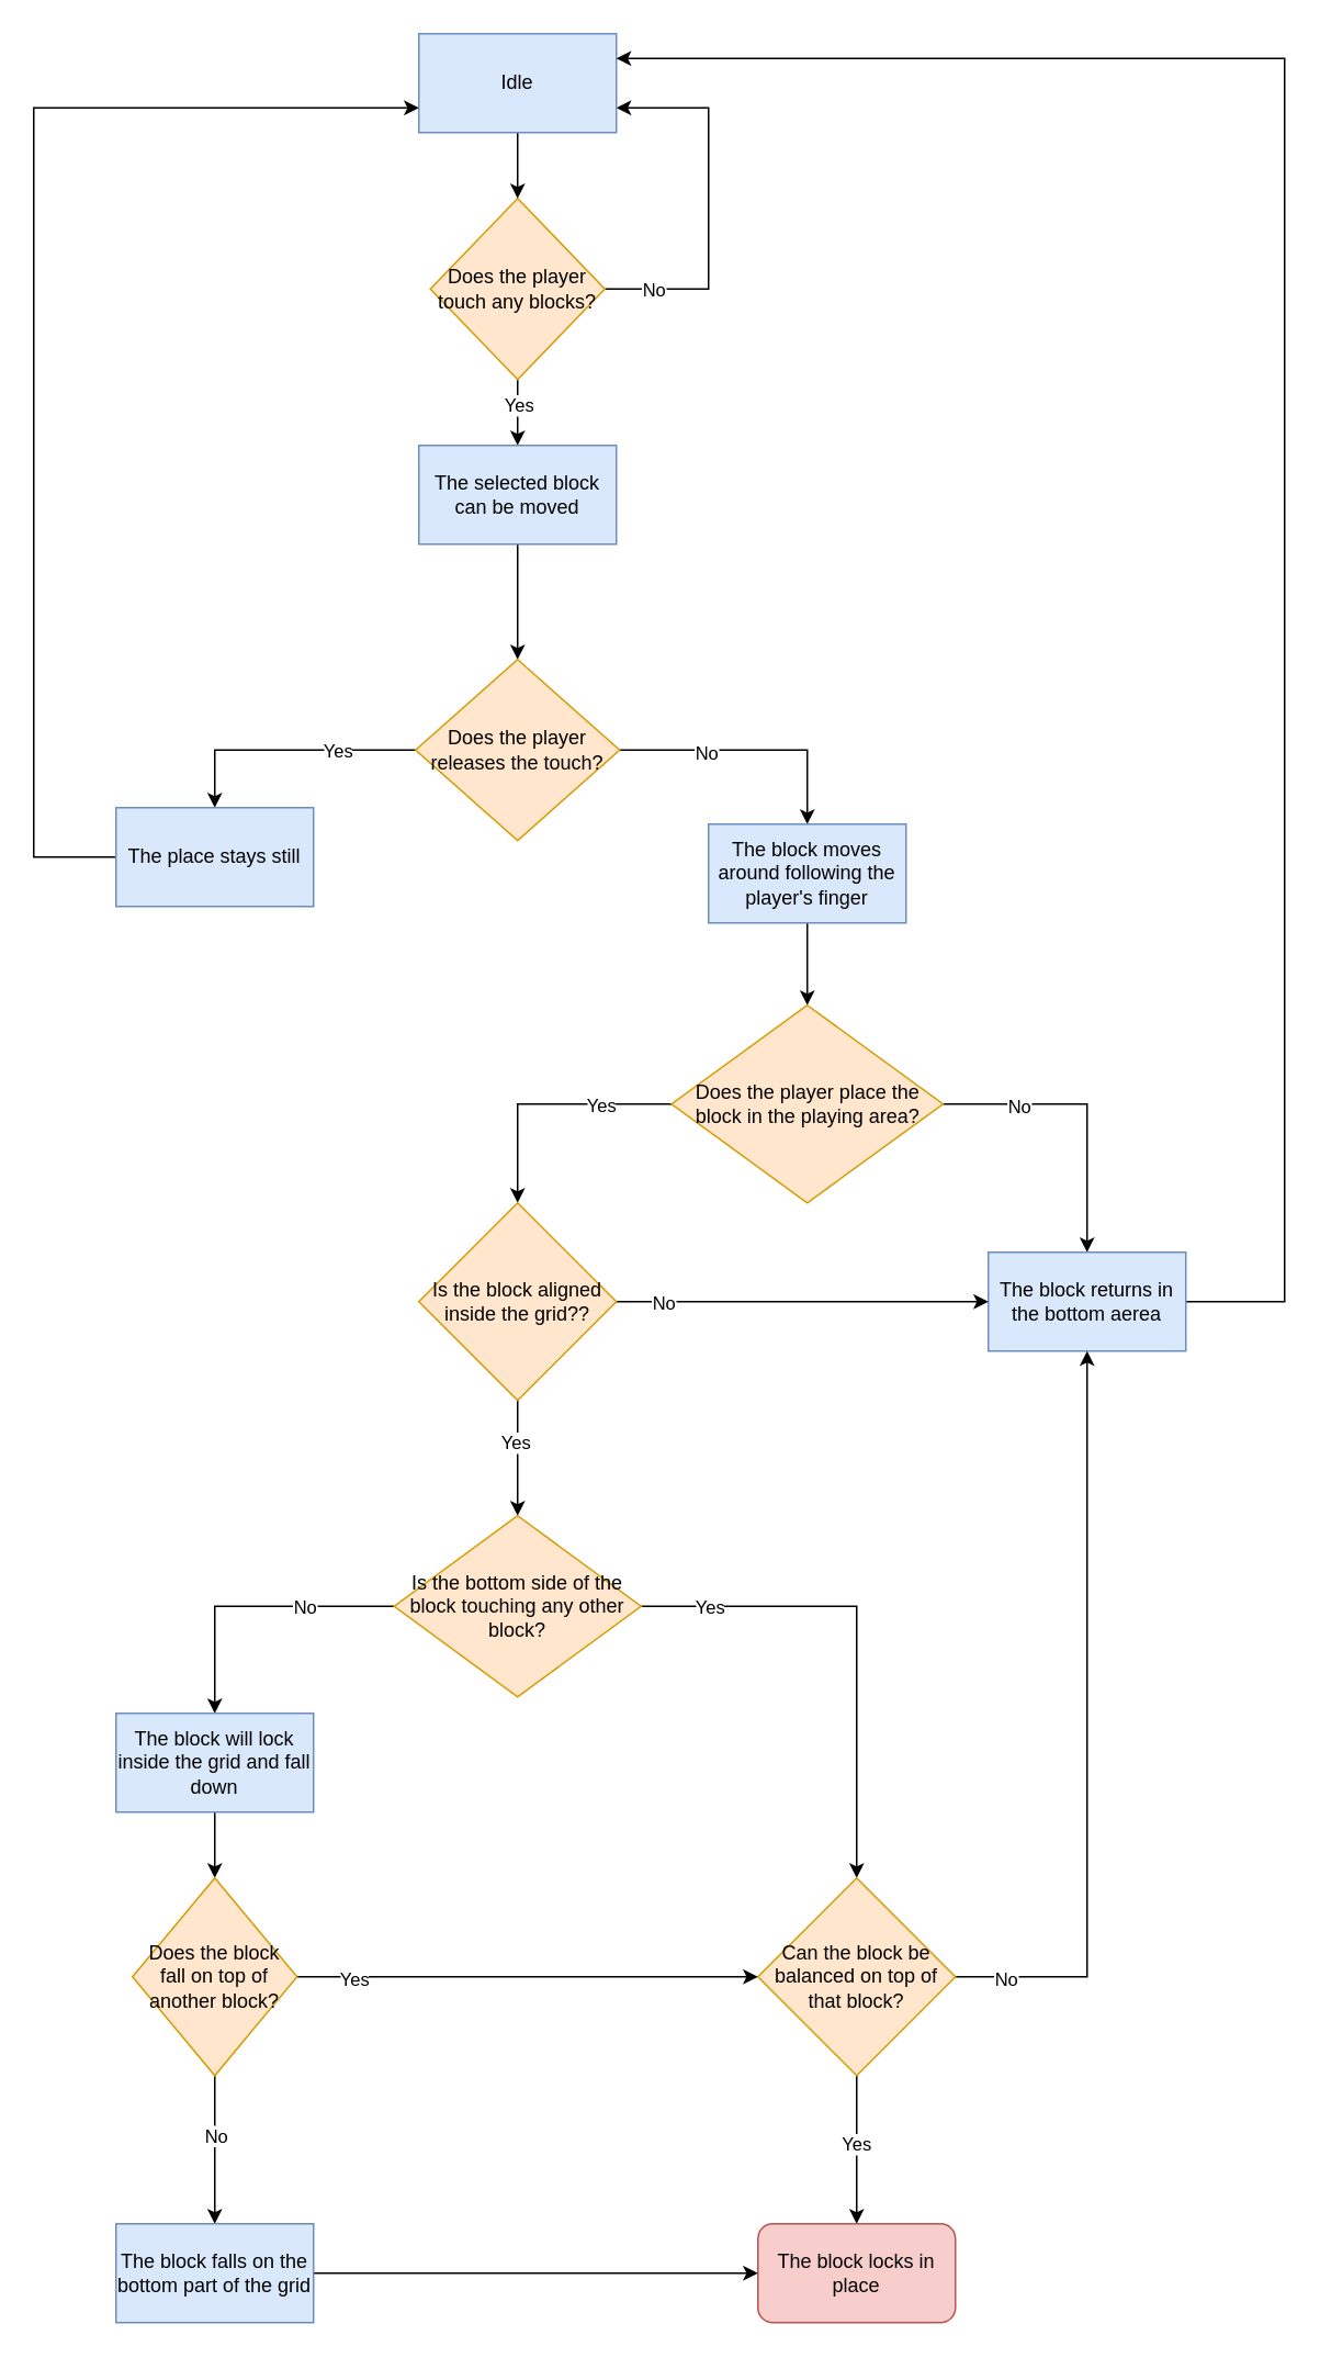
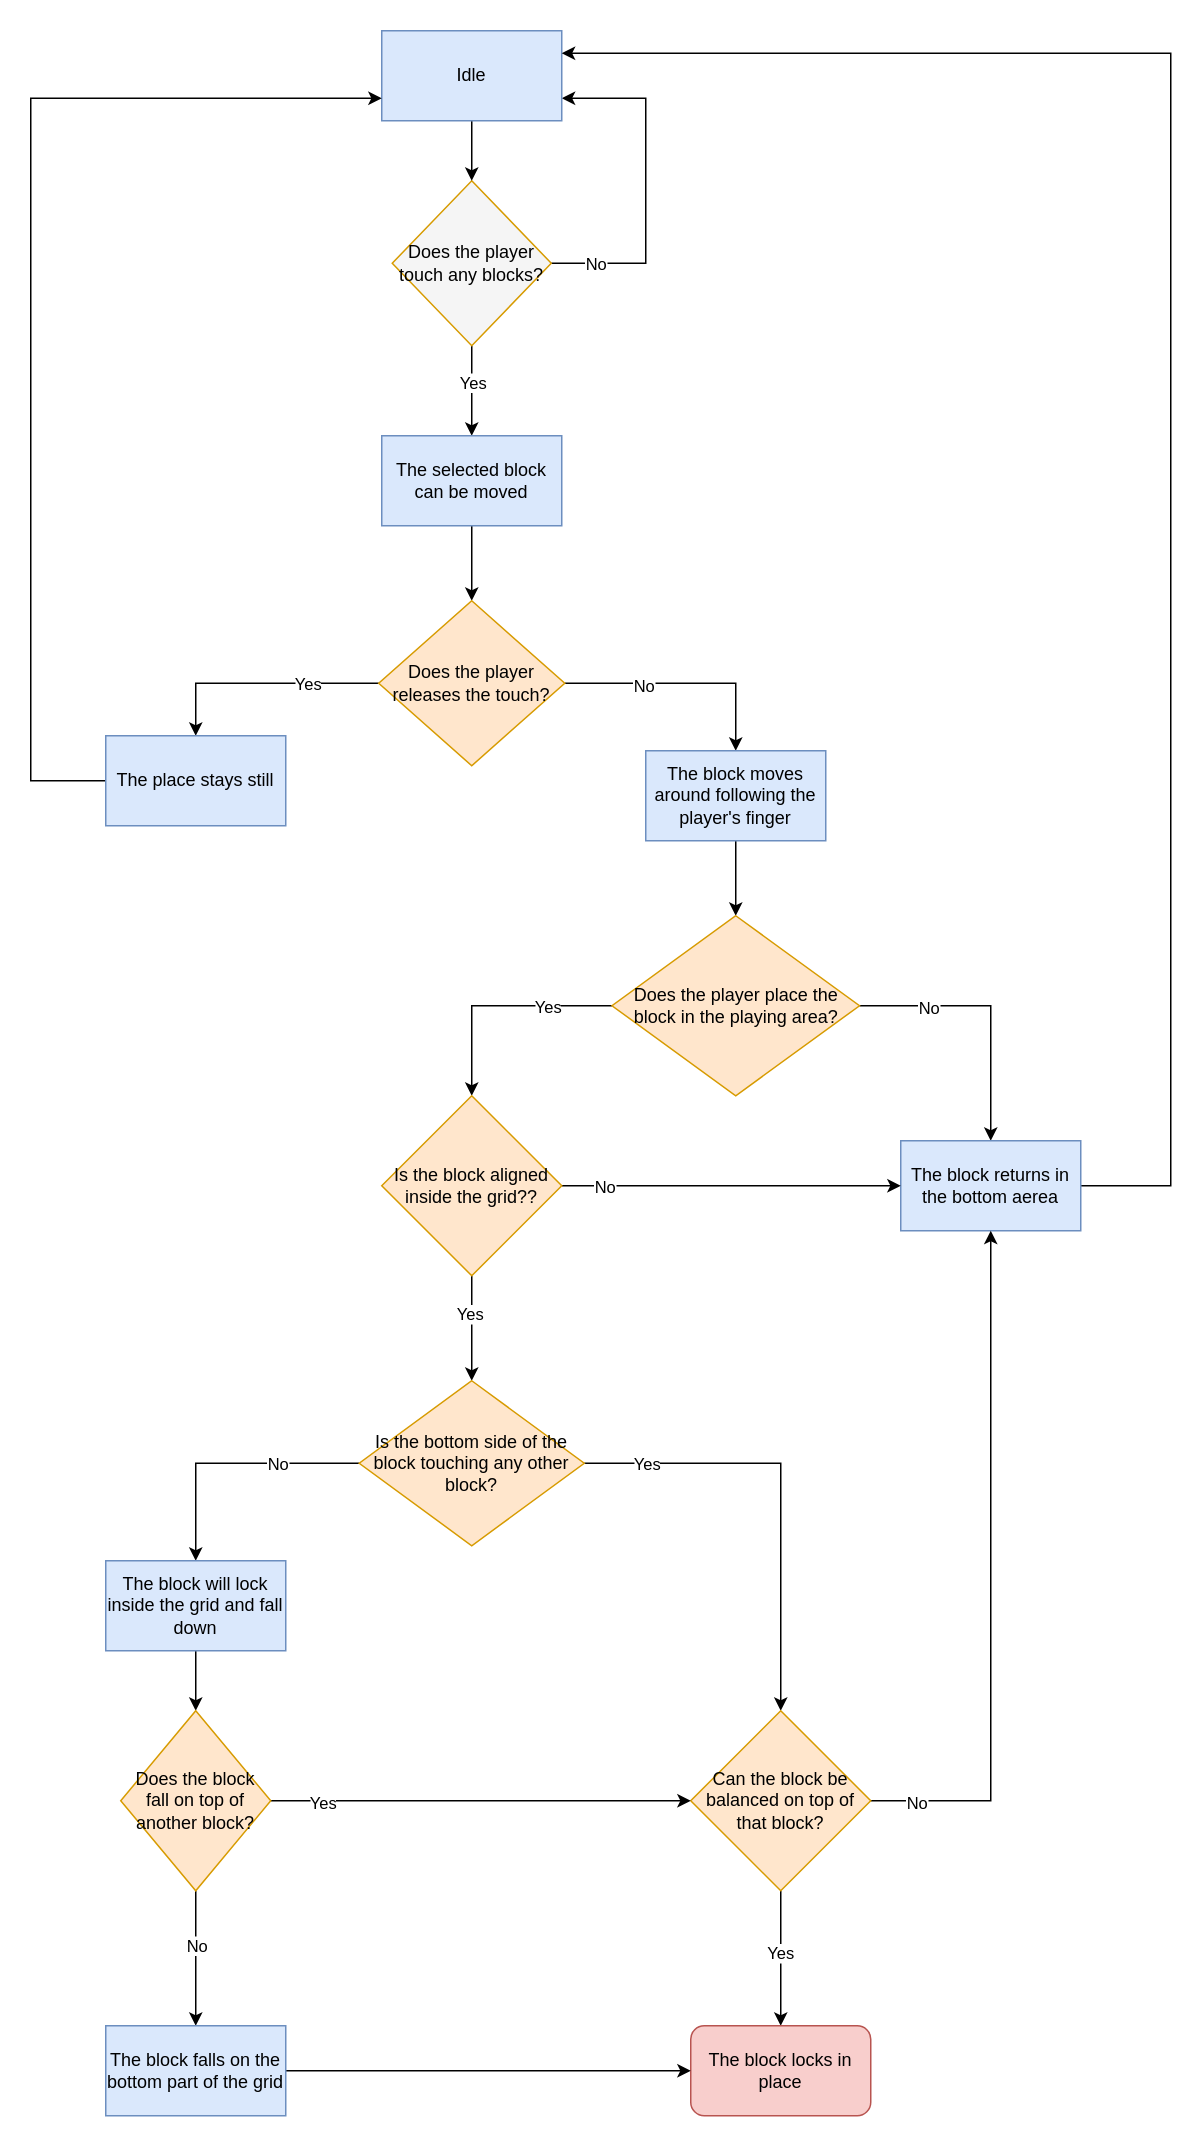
- <mxCell id="6" value="Does the player touch any blocks?" style="rhombus;whiteSpace=wrap;html=1;fillColor=#ffe6cc;strokeColor=#d79b00;" vertex="1" parent="1"><mxGeometry x="261" y="120" width="106" height="110" as="geometry" /></mxCell>
+ <mxCell id="6" value="Does the player touch any blocks?" style="rhombus;whiteSpace=wrap;html=1;fillColor=#f5f5f5;strokeColor=#d79b00;" vertex="1" parent="1"><mxGeometry x="261" y="120" width="106" height="110" as="geometry" /></mxCell>
- <mxCell id="8" value="The selected block can be moved" style="rounded=0;whiteSpace=wrap;html=1;fillColor=#dae8fc;strokeColor=#6c8ebf;" vertex="1" parent="1"><mxGeometry x="254" y="270" width="120" height="60" as="geometry" /></mxCell>
+ <mxCell id="8" value="The selected block can be moved" style="rounded=0;whiteSpace=wrap;html=1;fillColor=#dae8fc;strokeColor=#6c8ebf;" vertex="1" parent="1"><mxGeometry x="254" y="290" width="120" height="60" as="geometry" /></mxCell>
